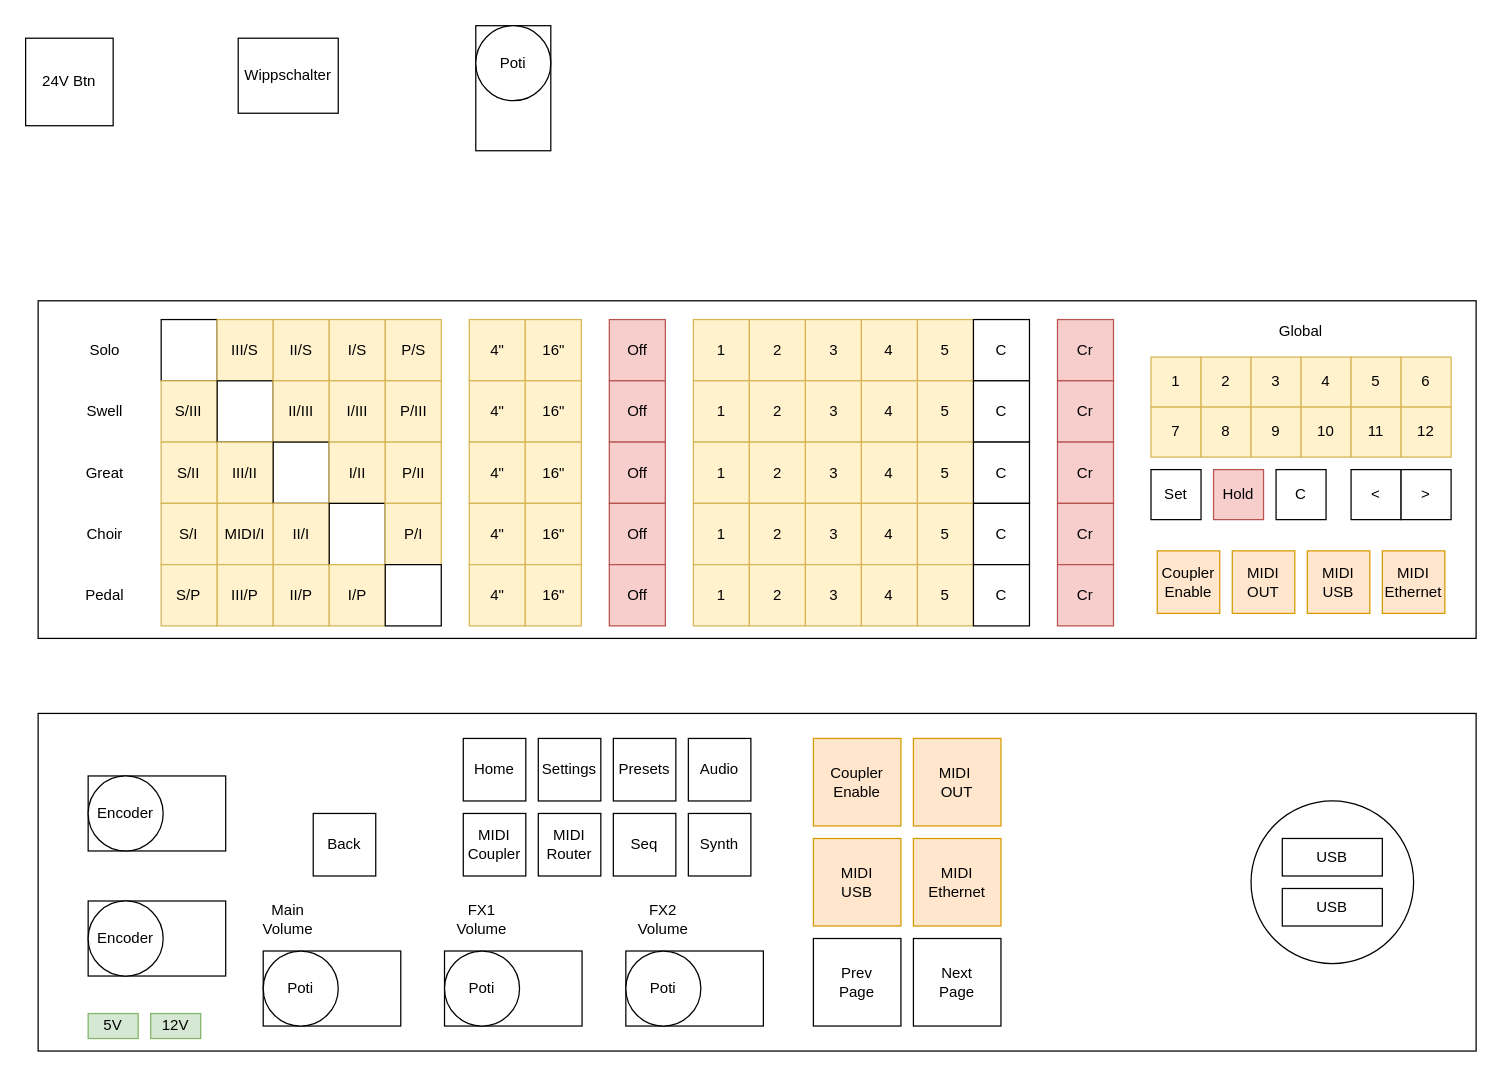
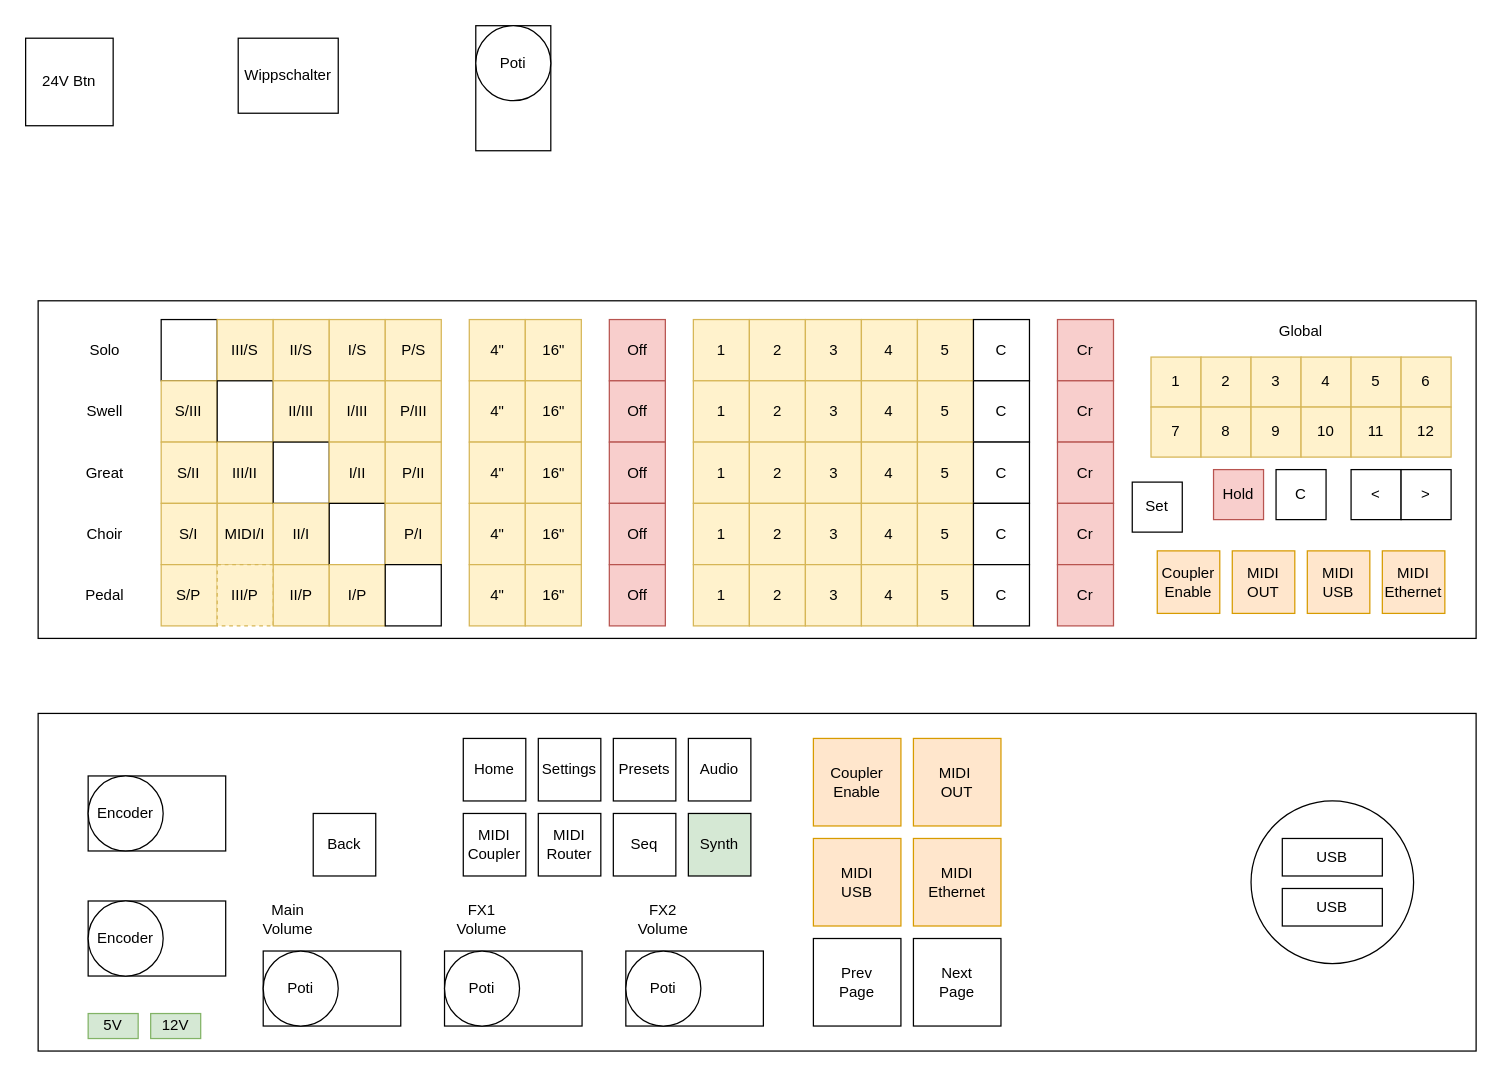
- <mxCell id="27" value="Set" style="rounded=0;whiteSpace=wrap;html=1;" vertex="1" parent="1"><mxGeometry x="920" y="375" width="40" height="40" as="geometry" /></mxCell>
+ <mxCell id="27" value="Set" style="rounded=0;whiteSpace=wrap;html=1;" vertex="1" parent="1"><mxGeometry x="905" y="385" width="40" height="40" as="geometry" /></mxCell>
- <mxCell id="59" value="III/P" style="rounded=0;whiteSpace=wrap;html=1;fillColor=#fff2cc;strokeColor=#d6b656;" vertex="1" parent="44"><mxGeometry x="123.2" y="196" width="44.8" height="49" as="geometry" /></mxCell>
+ <mxCell id="59" value="III/P" style="rounded=0;whiteSpace=wrap;html=1;fillColor=#fff2cc;strokeColor=#d6b656;dashed=1;" vertex="1" parent="44"><mxGeometry x="123.2" y="196" width="44.8" height="49" as="geometry" /></mxCell>
- <mxCell id="136" value="Synth&lt;div&gt;&lt;/div&gt;" style="rounded=0;whiteSpace=wrap;html=1;" vertex="1" parent="1"><mxGeometry x="550" y="650" width="50" height="50" as="geometry" /></mxCell>
+ <mxCell id="136" value="Synth&lt;div&gt;&lt;/div&gt;" style="rounded=0;whiteSpace=wrap;html=1;fillColor=#d5e8d4;" vertex="1" parent="1"><mxGeometry x="550" y="650" width="50" height="50" as="geometry" /></mxCell>
